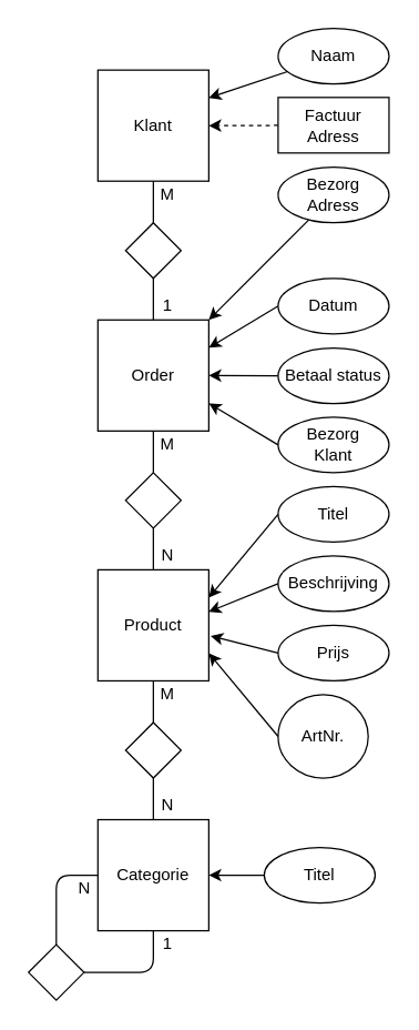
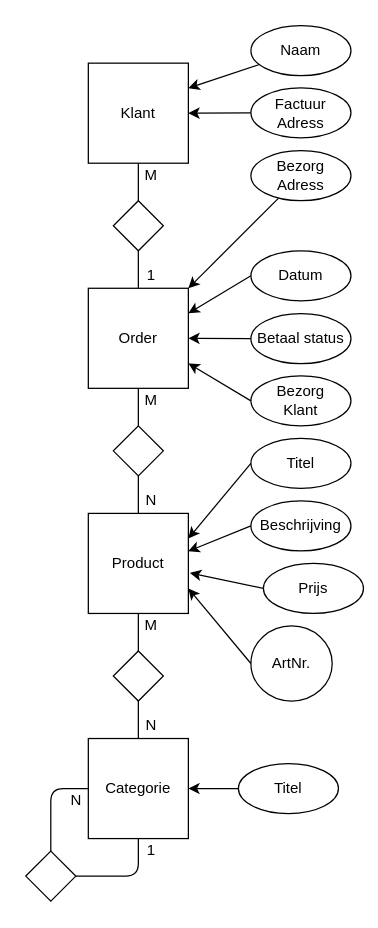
- <mxCell id="42" style="edgeStyle=none;rounded=0;orthogonalLoop=1;jettySize=auto;html=1;entryX=1;entryY=0.5;entryDx=0;entryDy=0;dashed=1;" edge="1" parent="1" source="43" target="39"><mxGeometry relative="1" as="geometry" /></mxCell>
+ <mxCell id="42" style="edgeStyle=none;rounded=0;orthogonalLoop=1;jettySize=auto;html=1;entryX=1;entryY=0.5;entryDx=0;entryDy=0;" edge="1" parent="1" source="43" target="39"><mxGeometry relative="1" as="geometry" /></mxCell>
- <mxCell id="43" value="Factuur Adress" style="whiteSpace=wrap;html=1;rounded=0;" vertex="1" parent="1"><mxGeometry x="200" y="69.71" width="80" height="40" as="geometry" /></mxCell>
+ <mxCell id="43" value="Factuur Adress" style="ellipse;whiteSpace=wrap;html=1;" vertex="1" parent="1"><mxGeometry x="200" y="69.71" width="80" height="40" as="geometry" /></mxCell>
- <mxCell id="5" value="Prijs" style="ellipse;whiteSpace=wrap;html=1;" vertex="1" parent="1"><mxGeometry x="200" y="450" width="80" height="40" as="geometry" /></mxCell>
+ <mxCell id="5" value="Prijs" style="ellipse;whiteSpace=wrap;html=1;" vertex="1" parent="1"><mxGeometry x="210" y="450" width="80" height="40" as="geometry" /></mxCell>
